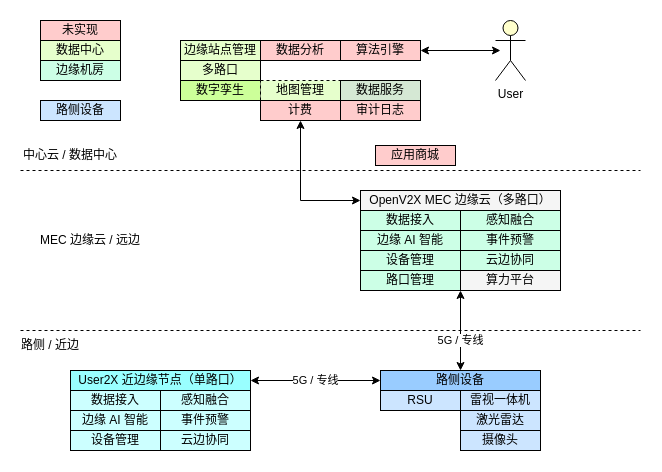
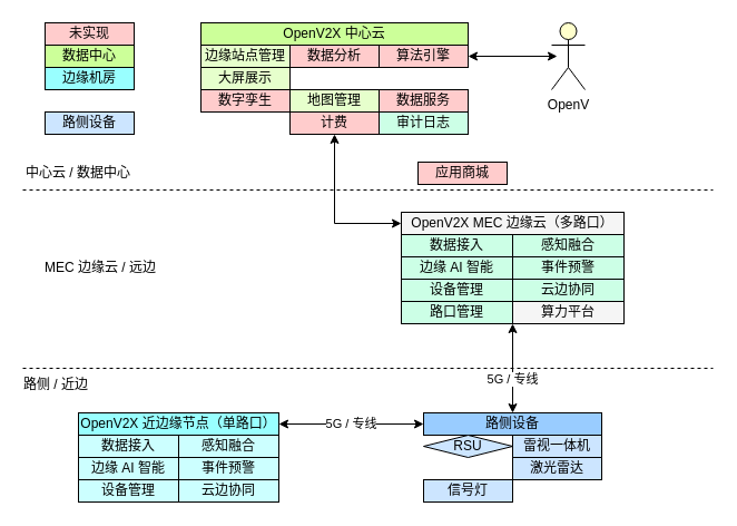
+ <mxCell id="31" value="OpenV2X 中心云" style="rounded=0;whiteSpace=wrap;html=1;fillColor=#CCFF99;" parent="1" vertex="1"><mxGeometry x="180" y="20" width="240" height="20" as="geometry" /></mxCell>
- <mxCell id="46" value="数据中心" style="rounded=0;whiteSpace=wrap;html=1;fillColor=#E6FFCC;" parent="1" vertex="1"><mxGeometry x="40" y="40" width="80" height="20" as="geometry" /></mxCell>
+ <mxCell id="46" value="数据中心" style="rounded=0;whiteSpace=wrap;html=1;fillColor=#ccff99;" parent="1" vertex="1"><mxGeometry x="40" y="40" width="80" height="20" as="geometry" /></mxCell>
- <mxCell id="47" value="边缘机房" style="rounded=0;whiteSpace=wrap;html=1;fillColor=#CCFFE6;" parent="1" vertex="1"><mxGeometry x="40" y="60" width="80" height="20" as="geometry" /></mxCell>
+ <mxCell id="47" value="边缘机房" style="rounded=0;whiteSpace=wrap;html=1;fillColor=#99ffff;" parent="1" vertex="1"><mxGeometry x="40" y="60" width="80" height="20" as="geometry" /></mxCell>
- <mxCell id="34" value="多路口" style="rounded=0;whiteSpace=wrap;html=1;fillColor=#E6FFCC;" parent="1" vertex="1"><mxGeometry x="180" y="60" width="80" height="20" as="geometry" /></mxCell>
+ <mxCell id="34" value="大屏展示" style="rounded=0;whiteSpace=wrap;html=1;fillColor=#E6FFCC;" parent="1" vertex="1"><mxGeometry x="180" y="60" width="80" height="20" as="geometry" /></mxCell>
- <mxCell id="35" value="数字孪生" style="rounded=0;whiteSpace=wrap;html=1;fillColor=#ccff99;" parent="1" vertex="1"><mxGeometry x="180" y="80" width="80" height="20" as="geometry" /></mxCell>
+ <mxCell id="35" value="数字孪生" style="rounded=0;whiteSpace=wrap;html=1;fillColor=#FFCCCC;" parent="1" vertex="1"><mxGeometry x="180" y="80" width="80" height="20" as="geometry" /></mxCell>
- <mxCell id="36" value="地图管理" style="rounded=0;whiteSpace=wrap;html=1;fillColor=#E6FFCC;dashed=1;" parent="1" vertex="1"><mxGeometry x="260" y="80" width="80" height="20" as="geometry" /></mxCell>
+ <mxCell id="36" value="地图管理" style="rounded=0;whiteSpace=wrap;html=1;fillColor=#E6FFCC;" parent="1" vertex="1"><mxGeometry x="260" y="80" width="80" height="20" as="geometry" /></mxCell>
- <mxCell id="40" value="数据服务" style="rounded=0;whiteSpace=wrap;html=1;fillColor=#d5e8d4;" parent="1" vertex="1"><mxGeometry x="340" y="80" width="80" height="20" as="geometry" /></mxCell>
+ <mxCell id="40" value="数据服务" style="rounded=0;whiteSpace=wrap;html=1;fillColor=#FFCCCC;" parent="1" vertex="1"><mxGeometry x="340" y="80" width="80" height="20" as="geometry" /></mxCell>
- <mxCell id="43" value="User" style="shape=umlActor;verticalLabelPosition=bottom;verticalAlign=top;html=1;outlineConnect=0;fillColor=#FFFFCC;" parent="1" vertex="1"><mxGeometry x="495" y="20" width="30" height="60" as="geometry" /></mxCell>
+ <mxCell id="43" value="OpenV" style="shape=umlActor;verticalLabelPosition=bottom;verticalAlign=top;html=1;outlineConnect=0;fillColor=#FFFFCC;" parent="1" vertex="1"><mxGeometry x="495" y="20" width="30" height="60" as="geometry" /></mxCell>
- <mxCell id="41" value="审计日志" style="rounded=0;whiteSpace=wrap;html=1;fillColor=#FFCCCC;" parent="1" vertex="1"><mxGeometry x="340" y="100" width="80" height="20" as="geometry" /></mxCell>
+ <mxCell id="41" value="审计日志" style="rounded=0;whiteSpace=wrap;html=1;fillColor=#ccffe6;" parent="1" vertex="1"><mxGeometry x="340" y="100" width="80" height="20" as="geometry" /></mxCell>
- <mxCell id="2" value="User2X 近边缘节点（单路口）" style="rounded=0;whiteSpace=wrap;html=1;fillColor=#99FFFF;" parent="1" vertex="1"><mxGeometry x="70" y="370" width="180" height="20" as="geometry" /></mxCell>
+ <mxCell id="2" value="OpenV2X 近边缘节点（单路口）" style="rounded=0;whiteSpace=wrap;html=1;fillColor=#99FFFF;" parent="1" vertex="1"><mxGeometry x="70" y="370" width="180" height="20" as="geometry" /></mxCell>
- <mxCell id="10" value="RSU" style="rounded=0;whiteSpace=wrap;html=1;fillColor=#CCE5FF;" parent="1" vertex="1"><mxGeometry x="380" y="390" width="80" height="20" as="geometry" /></mxCell>
+ <mxCell id="10" value="RSU" style="rhombus;whiteSpace=wrap;html=1;fillColor=#CCE5FF;" parent="1" vertex="1"><mxGeometry x="380" y="390" width="80" height="20" as="geometry" /></mxCell>
+ <mxCell id="13" value="信号灯" style="rounded=0;whiteSpace=wrap;html=1;fillColor=#CCE5FF;" parent="1" vertex="1"><mxGeometry x="380" y="430" width="80" height="20" as="geometry" /></mxCell>
- <mxCell id="11" value="摄像头" style="rounded=0;whiteSpace=wrap;html=1;fillColor=#CCE5FF;" parent="1" vertex="1"><mxGeometry x="460" y="430" width="80" height="20" as="geometry" /></mxCell>
